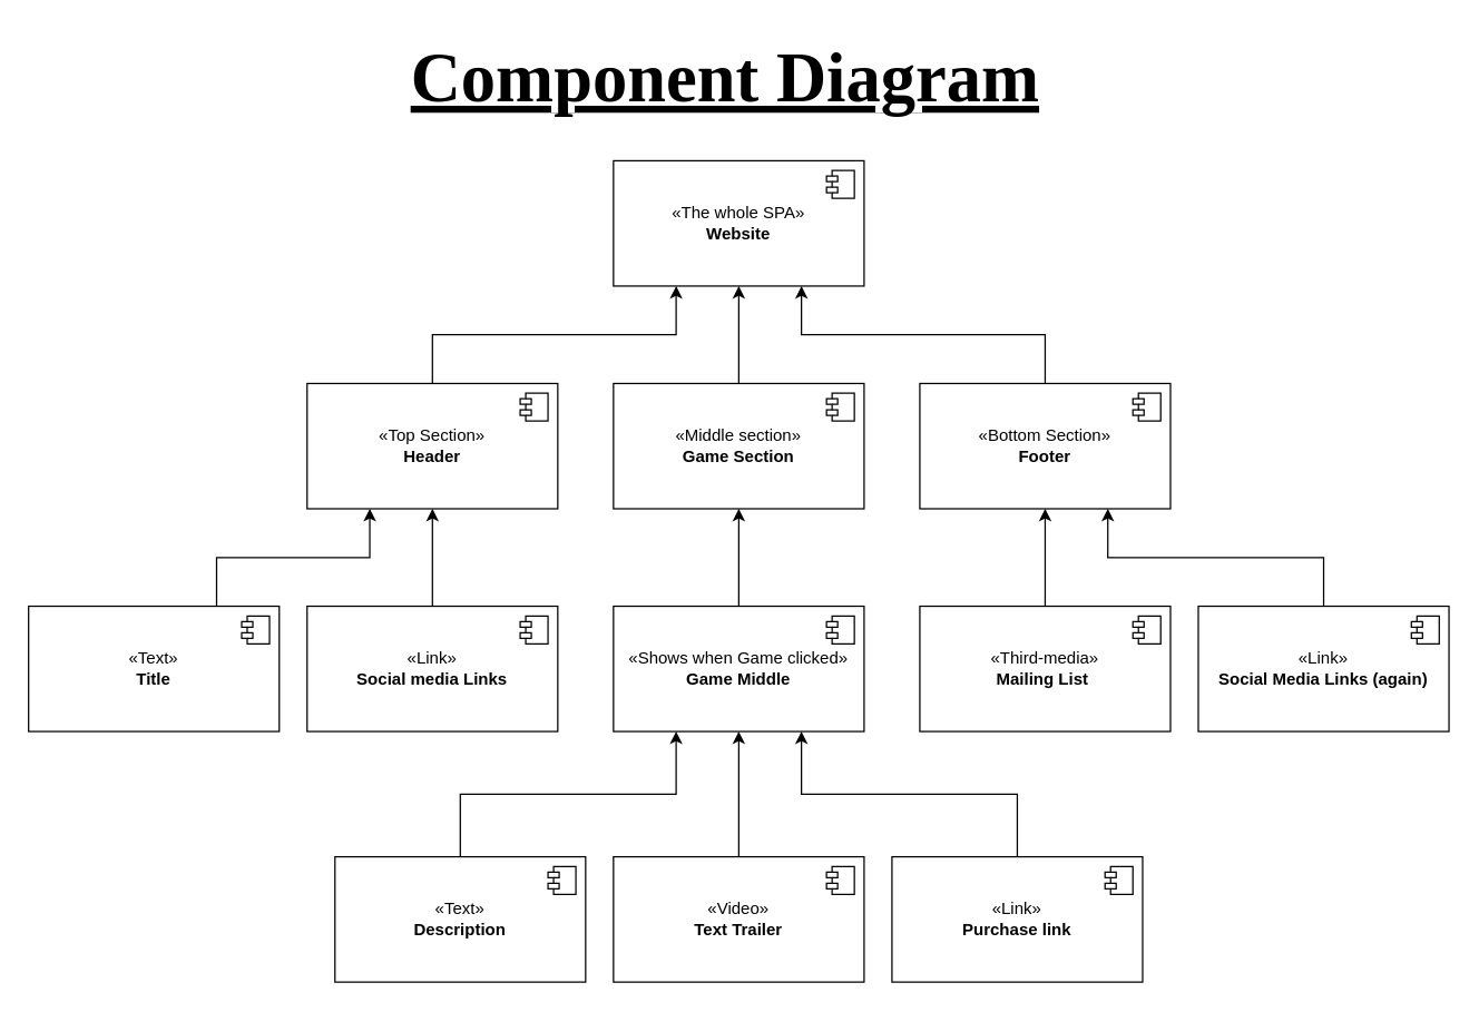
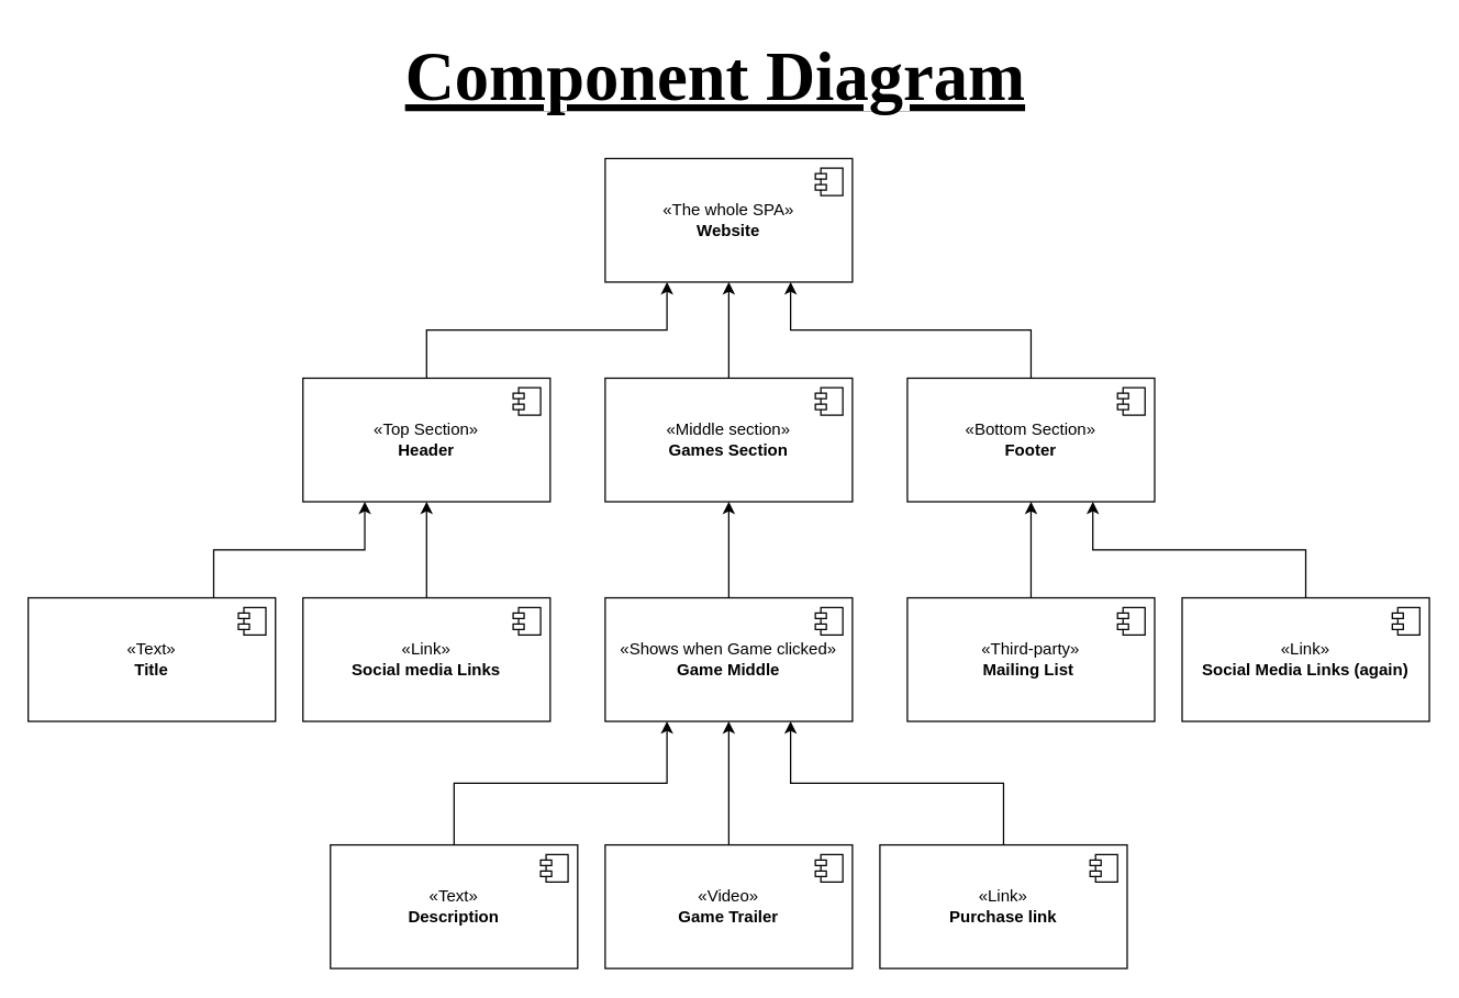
- <mxCell id="8" value="«Middle section»&lt;br&gt;&lt;b&gt;Game Section&lt;/b&gt;" style="html=1;dropTarget=0;whiteSpace=wrap;" parent="1" vertex="1"><mxGeometry x="440" y="275" width="180" height="90" as="geometry" /></mxCell>
+ <mxCell id="8" value="«Middle section»&lt;br&gt;&lt;b&gt;Games Section&lt;/b&gt;" style="html=1;dropTarget=0;whiteSpace=wrap;" parent="1" vertex="1"><mxGeometry x="440" y="275" width="180" height="90" as="geometry" /></mxCell>
- <mxCell id="32" value="«Third-media»&lt;br&gt;&lt;b&gt;Mailing List&amp;nbsp;&lt;/b&gt;" style="html=1;dropTarget=0;whiteSpace=wrap;" parent="1" vertex="1"><mxGeometry x="660" y="435" width="180" height="90" as="geometry" /></mxCell>
+ <mxCell id="32" value="«Third-party»&lt;br&gt;&lt;b&gt;Mailing List&amp;nbsp;&lt;/b&gt;" style="html=1;dropTarget=0;whiteSpace=wrap;" parent="1" vertex="1"><mxGeometry x="660" y="435" width="180" height="90" as="geometry" /></mxCell>
- <mxCell id="26" value="«Video»&lt;br&gt;&lt;b&gt;Text Trailer&lt;/b&gt;" style="html=1;dropTarget=0;whiteSpace=wrap;" parent="1" vertex="1"><mxGeometry x="440" y="615" width="180" height="90" as="geometry" /></mxCell>
+ <mxCell id="26" value="«Video»&lt;br&gt;&lt;b&gt;Game Trailer&lt;/b&gt;" style="html=1;dropTarget=0;whiteSpace=wrap;" parent="1" vertex="1"><mxGeometry x="440" y="615" width="180" height="90" as="geometry" /></mxCell>
